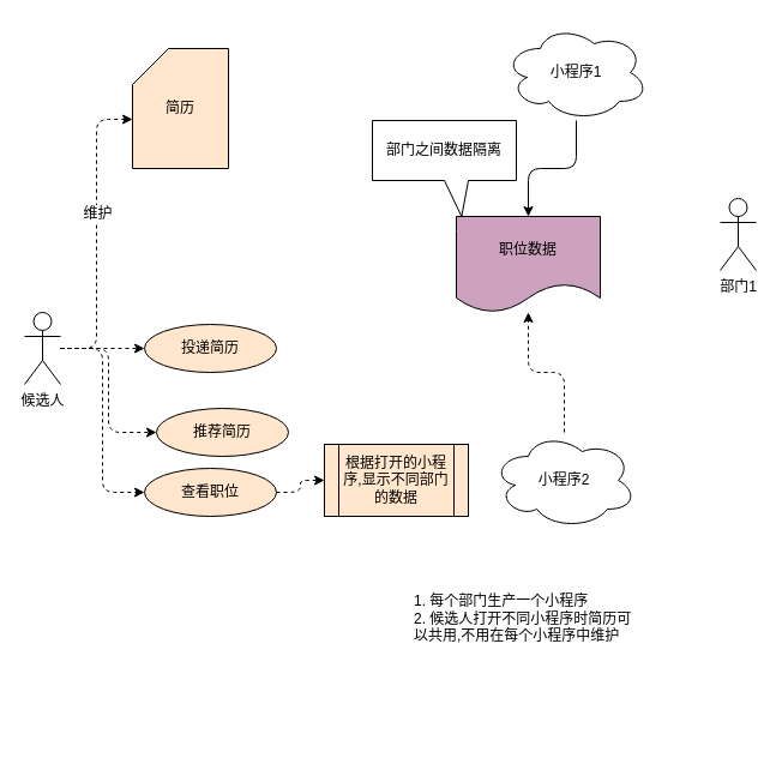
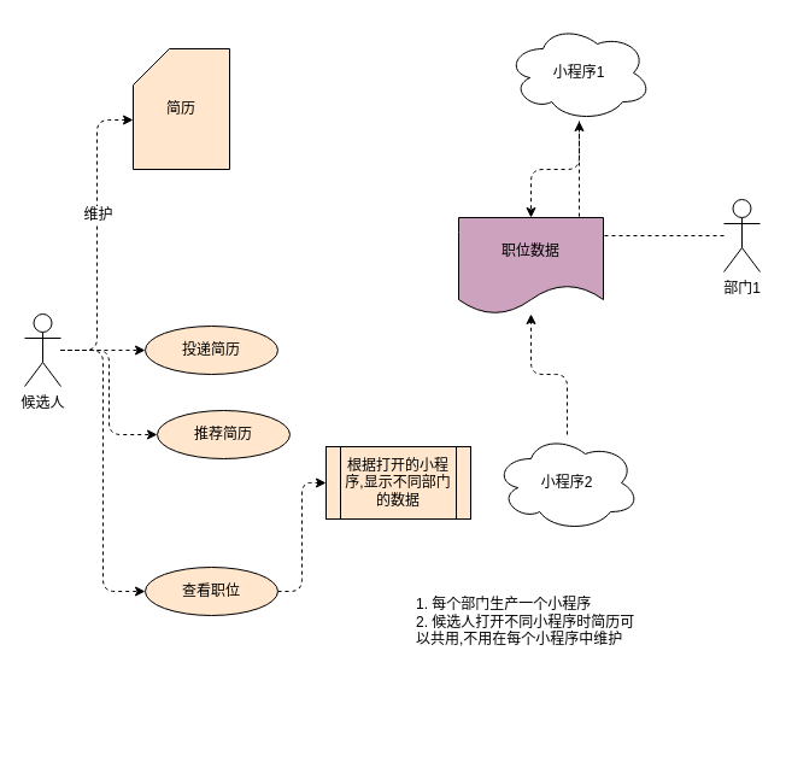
- <mxCell id="16" value="部门之间数据隔离" style="shape=callout;whiteSpace=wrap;html=1;perimeter=calloutPerimeter;position2=0.62;" vertex="1" parent="1"><mxGeometry x="310" y="100" width="120" height="80" as="geometry" /></mxCell>
- <mxCell id="12" style="edgeStyle=orthogonalEdgeStyle;rounded=1;orthogonalLoop=1;jettySize=auto;html=1;dashed=0;" edge="1" parent="1" source="13" target="10"><mxGeometry relative="1" as="geometry" /></mxCell>
+ <mxCell id="12" style="edgeStyle=orthogonalEdgeStyle;rounded=1;orthogonalLoop=1;jettySize=auto;html=1;dashed=1;" edge="1" parent="1" source="13" target="10"><mxGeometry relative="1" as="geometry" /></mxCell>
+ <mxCell id="8" style="edgeStyle=orthogonalEdgeStyle;rounded=1;orthogonalLoop=1;jettySize=auto;html=1;dashed=1;" edge="1" parent="1" source="9" target="13"><mxGeometry relative="1" as="geometry" /></mxCell>
- <mxCell id="21" value="查看职位" style="ellipse;whiteSpace=wrap;html=1;fillColor=#FFE6CC;" vertex="1" parent="1"><mxGeometry x="120" y="390" width="110" height="40" as="geometry" /></mxCell>
+ <mxCell id="21" value="查看职位" style="ellipse;whiteSpace=wrap;html=1;fillColor=#FFE6CC;" vertex="1" parent="1"><mxGeometry x="120" y="470" width="110" height="40" as="geometry" /></mxCell>
